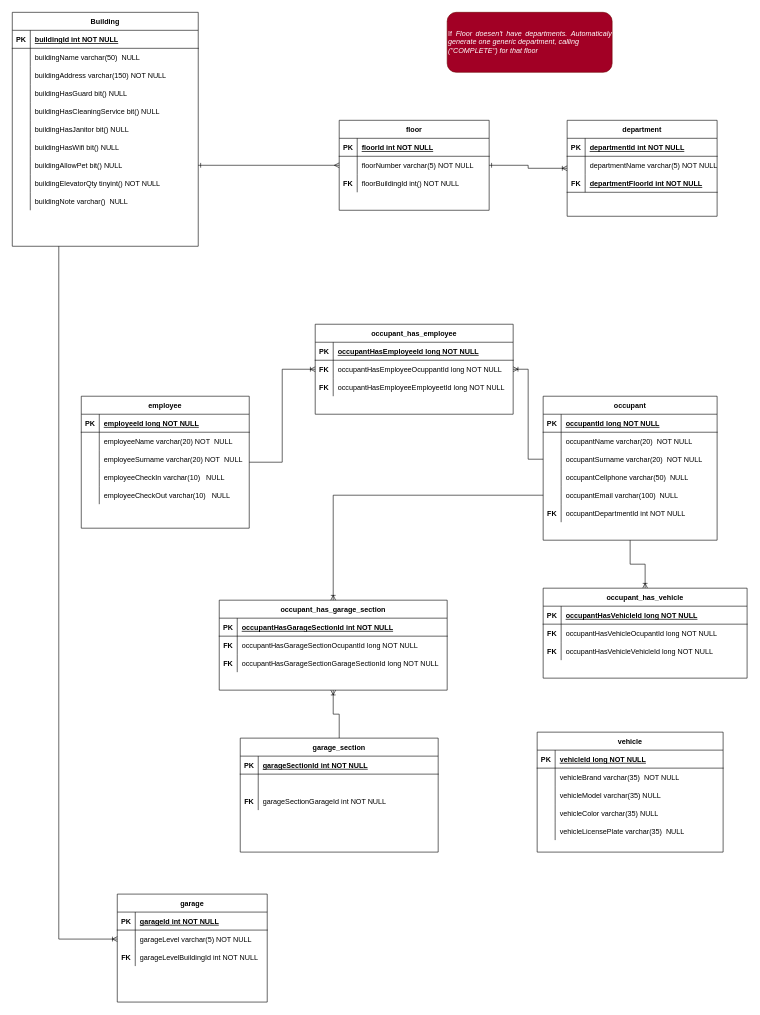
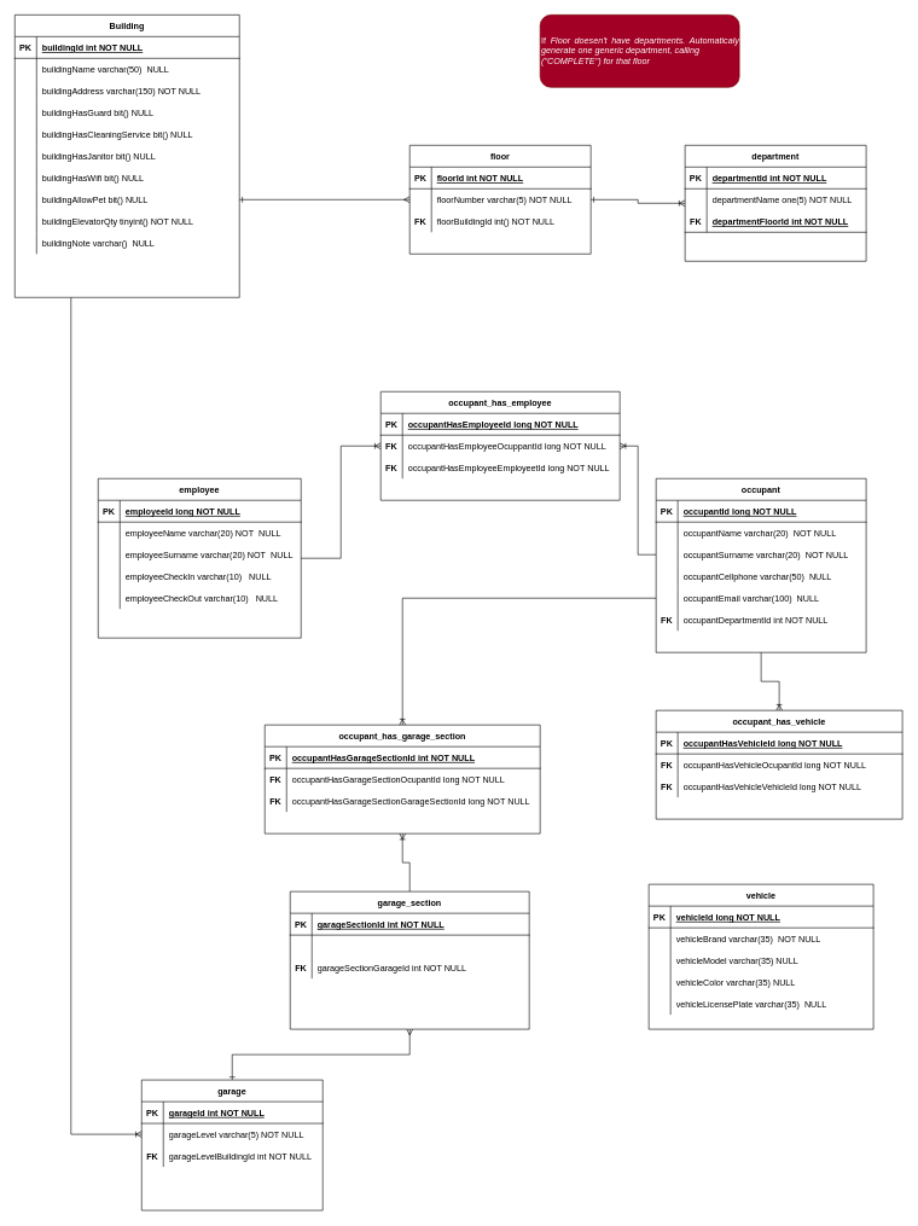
- <mxCell id="104" value="departmentName varchar(5) NOT NULL" style="shape=partialRectangle;overflow=hidden;connectable=0;fillColor=none;top=0;left=0;bottom=0;right=0;align=left;spacingLeft=6;" parent="102" vertex="1"><mxGeometry x="30" width="220" height="30" as="geometry"><mxRectangle width="220" height="30" as="alternateBounds" /></mxGeometry></mxCell>
+ <mxCell id="104" value="departmentName one(5) NOT NULL" style="shape=partialRectangle;overflow=hidden;connectable=0;fillColor=none;top=0;left=0;bottom=0;right=0;align=left;spacingLeft=6;" parent="102" vertex="1"><mxGeometry x="30" width="220" height="30" as="geometry"><mxRectangle width="220" height="30" as="alternateBounds" /></mxGeometry></mxCell>
+ <mxCell id="108" style="edgeStyle=orthogonalEdgeStyle;rounded=0;orthogonalLoop=1;jettySize=auto;html=1;exitX=0.5;exitY=0;exitDx=0;exitDy=0;entryX=0.5;entryY=1;entryDx=0;entryDy=0;endArrow=ERmany;endFill=0;startArrow=ERone;startFill=0;" parent="1" source="109" target="142" edge="1"><mxGeometry relative="1" as="geometry" /></mxCell>
